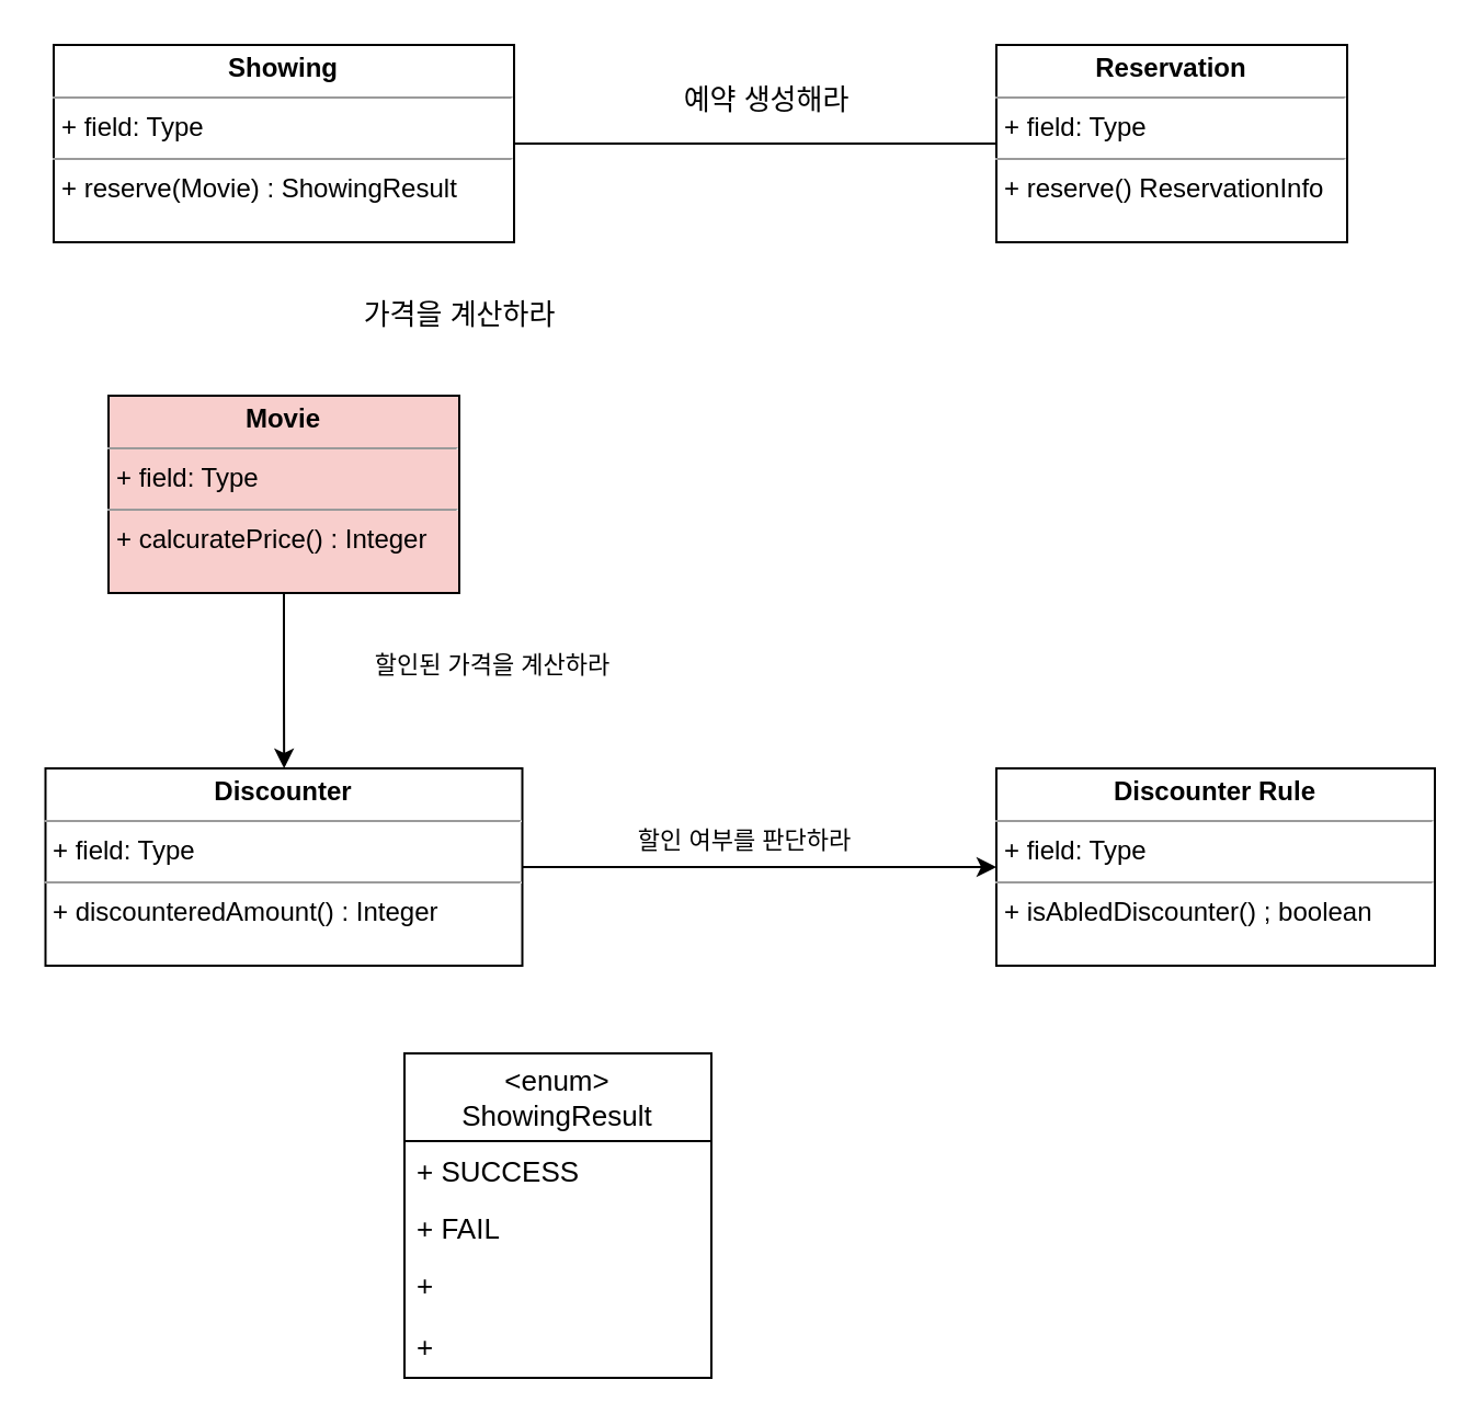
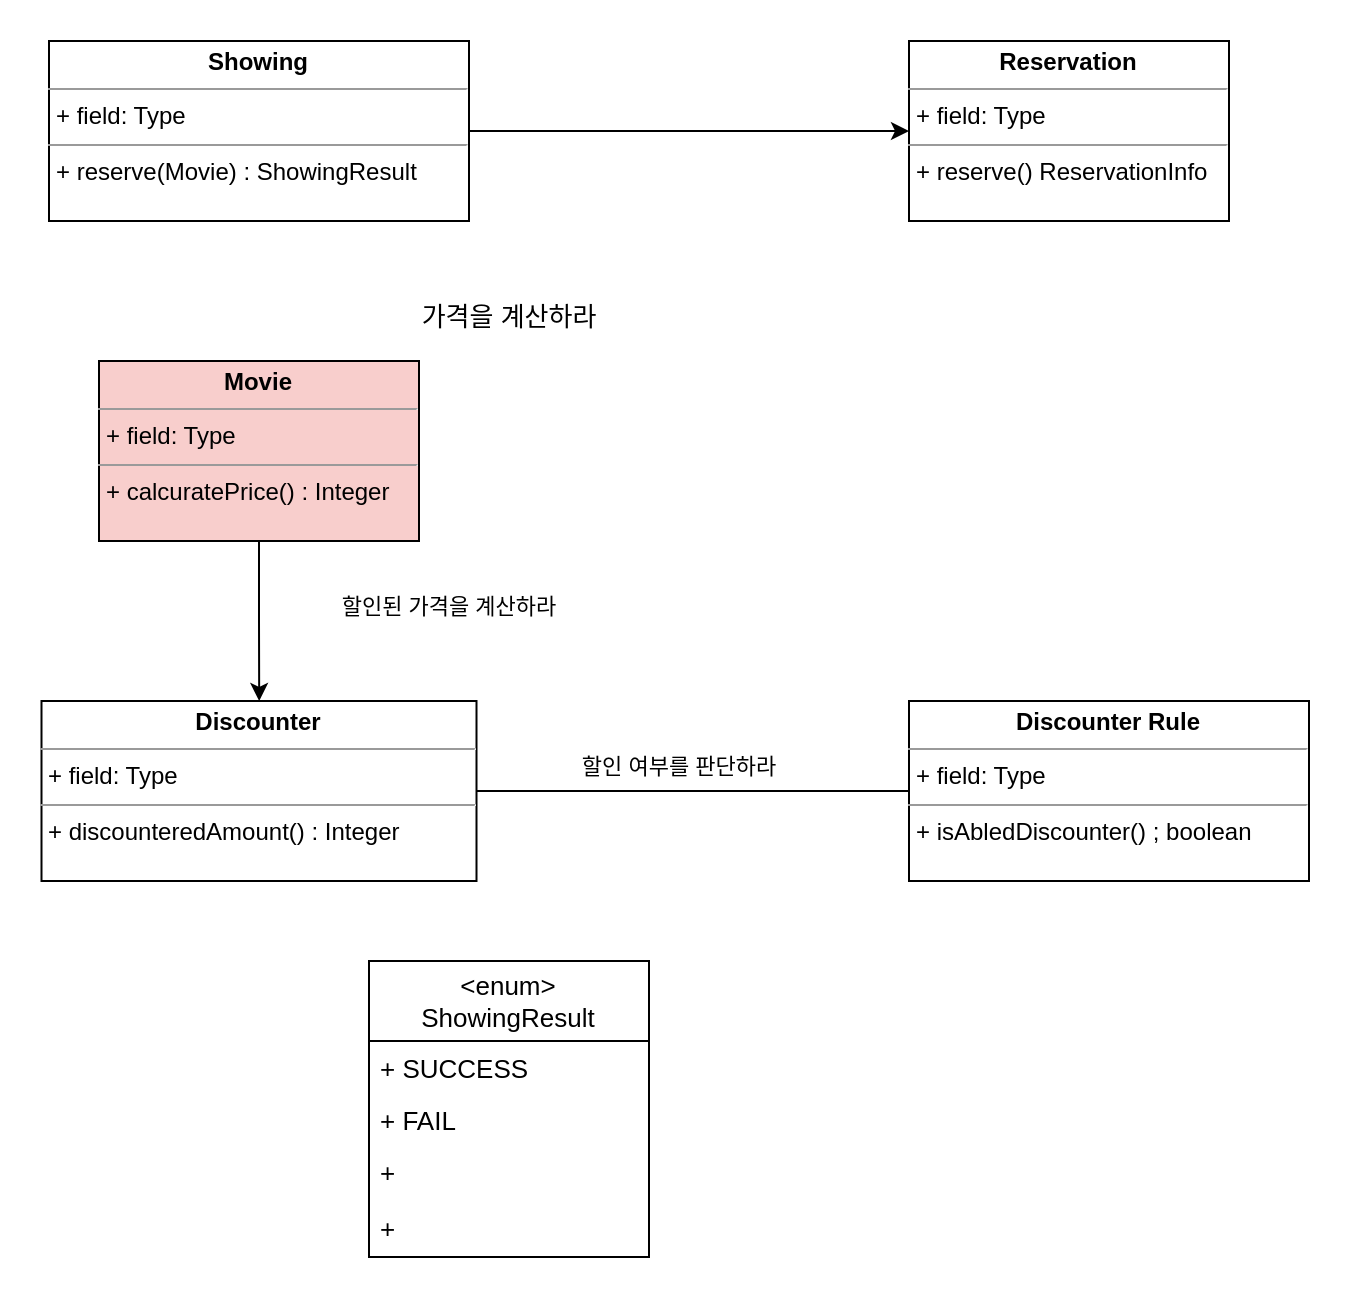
- <mxCell id="10" value="&lt;font style=&quot;font-size: 13px;&quot;&gt;예약 생성해라&lt;/font&gt;" style="text;html=1;align=center;verticalAlign=middle;resizable=0;points=[];autosize=1;strokeColor=none;fillColor=none;fontSize=11;fontFamily=Helvetica;fontColor=default;" parent="1" vertex="1"><mxGeometry x="304" y="30" width="90" height="30" as="geometry" /></mxCell>
- <mxCell id="2" style="edgeStyle=orthogonalEdgeStyle;rounded=0;orthogonalLoop=1;jettySize=auto;html=1;endArrow=none;" parent="1" source="3" target="4" edge="1"><mxGeometry relative="1" as="geometry" /></mxCell>
+ <mxCell id="2" style="edgeStyle=orthogonalEdgeStyle;rounded=0;orthogonalLoop=1;jettySize=auto;html=1;" parent="1" source="3" target="4" edge="1"><mxGeometry relative="1" as="geometry" /></mxCell>
- <mxCell id="11" value="&lt;font style=&quot;font-size: 13px;&quot;&gt;가격을 계산하라&lt;/font&gt;" style="text;html=1;align=center;verticalAlign=middle;resizable=0;points=[];autosize=1;strokeColor=none;fillColor=none;fontSize=11;fontFamily=Helvetica;fontColor=default;" parent="1" vertex="1"><mxGeometry x="154" y="128" width="110" height="30" as="geometry" /></mxCell>
+ <mxCell id="11" value="&lt;font style=&quot;font-size: 13px;&quot;&gt;가격을 계산하라&lt;/font&gt;" style="text;html=1;align=center;verticalAlign=middle;resizable=0;points=[];autosize=1;strokeColor=none;fillColor=none;fontSize=11;fontFamily=Helvetica;fontColor=default;" parent="1" vertex="1"><mxGeometry x="199" y="143" width="110" height="30" as="geometry" /></mxCell>
- <mxCell id="7" style="edgeStyle=orthogonalEdgeStyle;rounded=0;orthogonalLoop=1;jettySize=auto;html=1;" parent="1" source="8" target="9" edge="1"><mxGeometry relative="1" as="geometry" /></mxCell>
+ <mxCell id="7" style="edgeStyle=orthogonalEdgeStyle;rounded=0;orthogonalLoop=1;jettySize=auto;html=1;endArrow=none;" parent="1" source="8" target="9" edge="1"><mxGeometry relative="1" as="geometry" /></mxCell>
